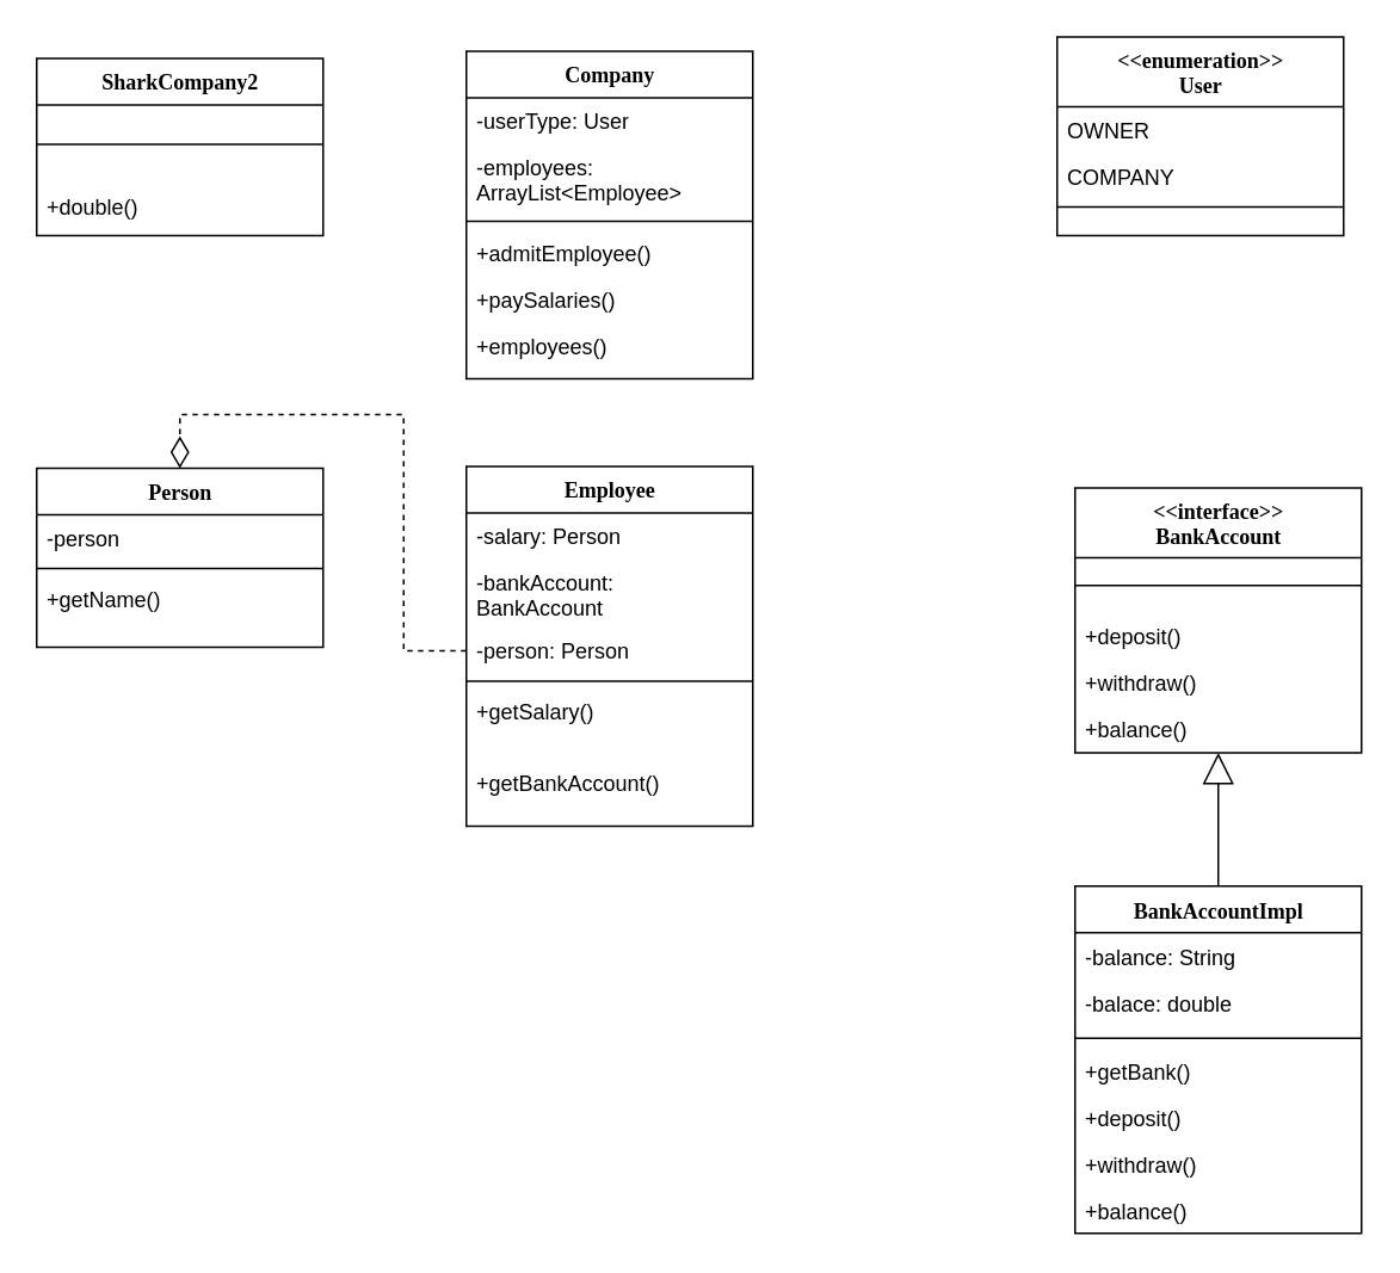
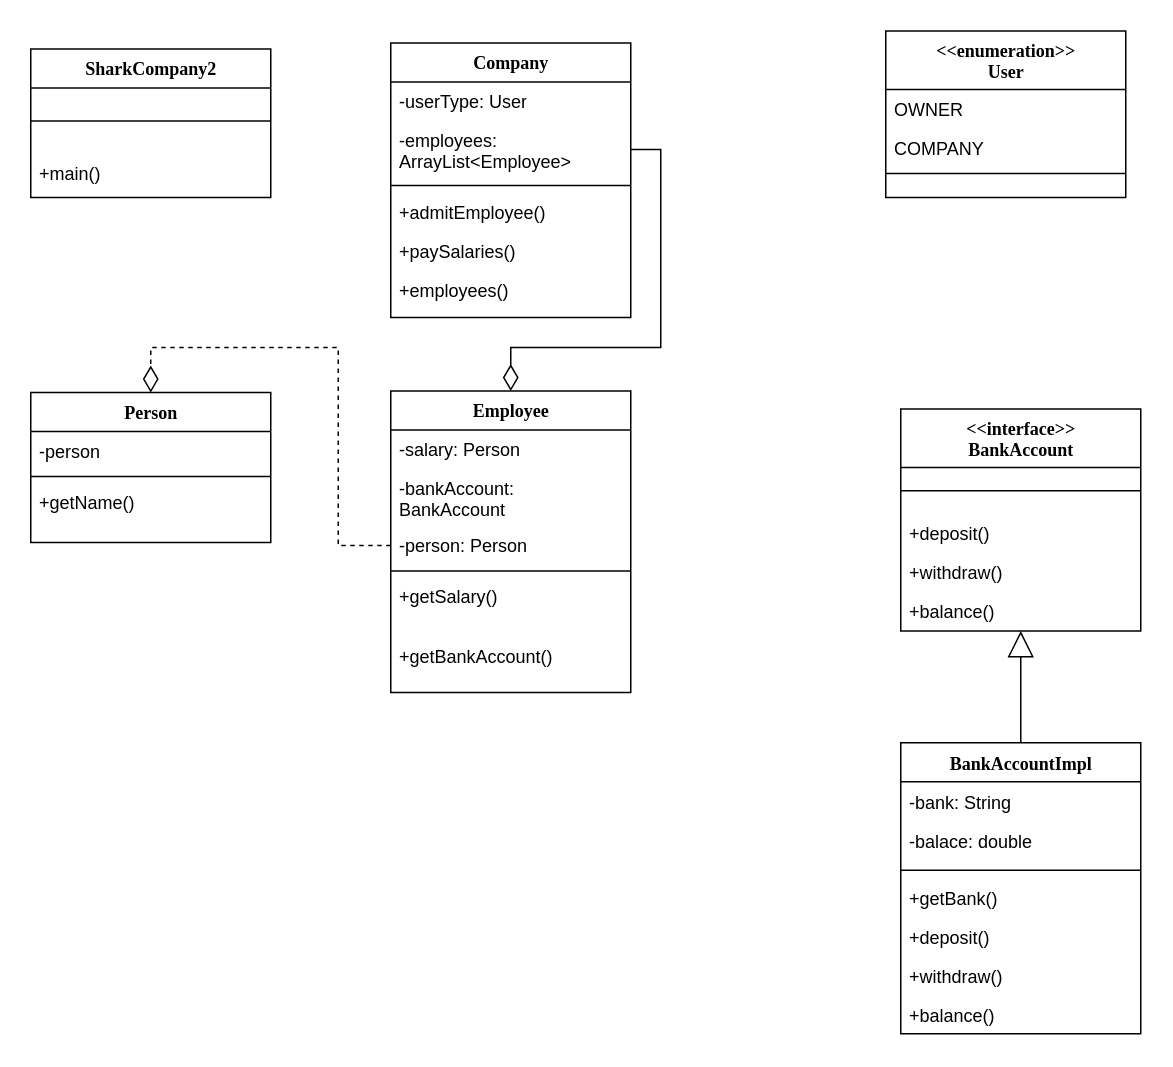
- <mxCell id="5" value="+double()" style="text;html=1;strokeColor=none;fillColor=none;align=left;verticalAlign=top;spacingLeft=4;spacingRight=4;whiteSpace=wrap;overflow=hidden;rotatable=0;points=[[0,0.5],[1,0.5]];portConstraint=eastwest;" vertex="1" parent="3"><mxGeometry y="70" width="160" height="26" as="geometry" /></mxCell>
+ <mxCell id="5" value="+main()" style="text;html=1;strokeColor=none;fillColor=none;align=left;verticalAlign=top;spacingLeft=4;spacingRight=4;whiteSpace=wrap;overflow=hidden;rotatable=0;points=[[0,0.5],[1,0.5]];portConstraint=eastwest;" vertex="1" parent="3"><mxGeometry y="70" width="160" height="26" as="geometry" /></mxCell>
+ <mxCell id="24" style="edgeStyle=orthogonalEdgeStyle;rounded=0;orthogonalLoop=1;jettySize=auto;html=1;exitX=1;exitY=0.5;exitDx=0;exitDy=0;entryX=0.5;entryY=0;entryDx=0;entryDy=0;endArrow=diamondThin;endFill=0;endSize=15;" edge="1" parent="1" source="8" target="17"><mxGeometry relative="1" as="geometry"><Array as="points"><mxPoint x="440" y="99" /><mxPoint x="440" y="231" /><mxPoint x="340" y="231" /></Array></mxGeometry></mxCell>
- <mxCell id="37" value="-balance: String" style="text;html=1;strokeColor=none;fillColor=none;align=left;verticalAlign=top;spacingLeft=4;spacingRight=4;whiteSpace=wrap;overflow=hidden;rotatable=0;points=[[0,0.5],[1,0.5]];portConstraint=eastwest;" vertex="1" parent="36"><mxGeometry y="26" width="160" height="26" as="geometry" /></mxCell>
+ <mxCell id="37" value="-bank: String" style="text;html=1;strokeColor=none;fillColor=none;align=left;verticalAlign=top;spacingLeft=4;spacingRight=4;whiteSpace=wrap;overflow=hidden;rotatable=0;points=[[0,0.5],[1,0.5]];portConstraint=eastwest;" vertex="1" parent="36"><mxGeometry y="26" width="160" height="26" as="geometry" /></mxCell>
